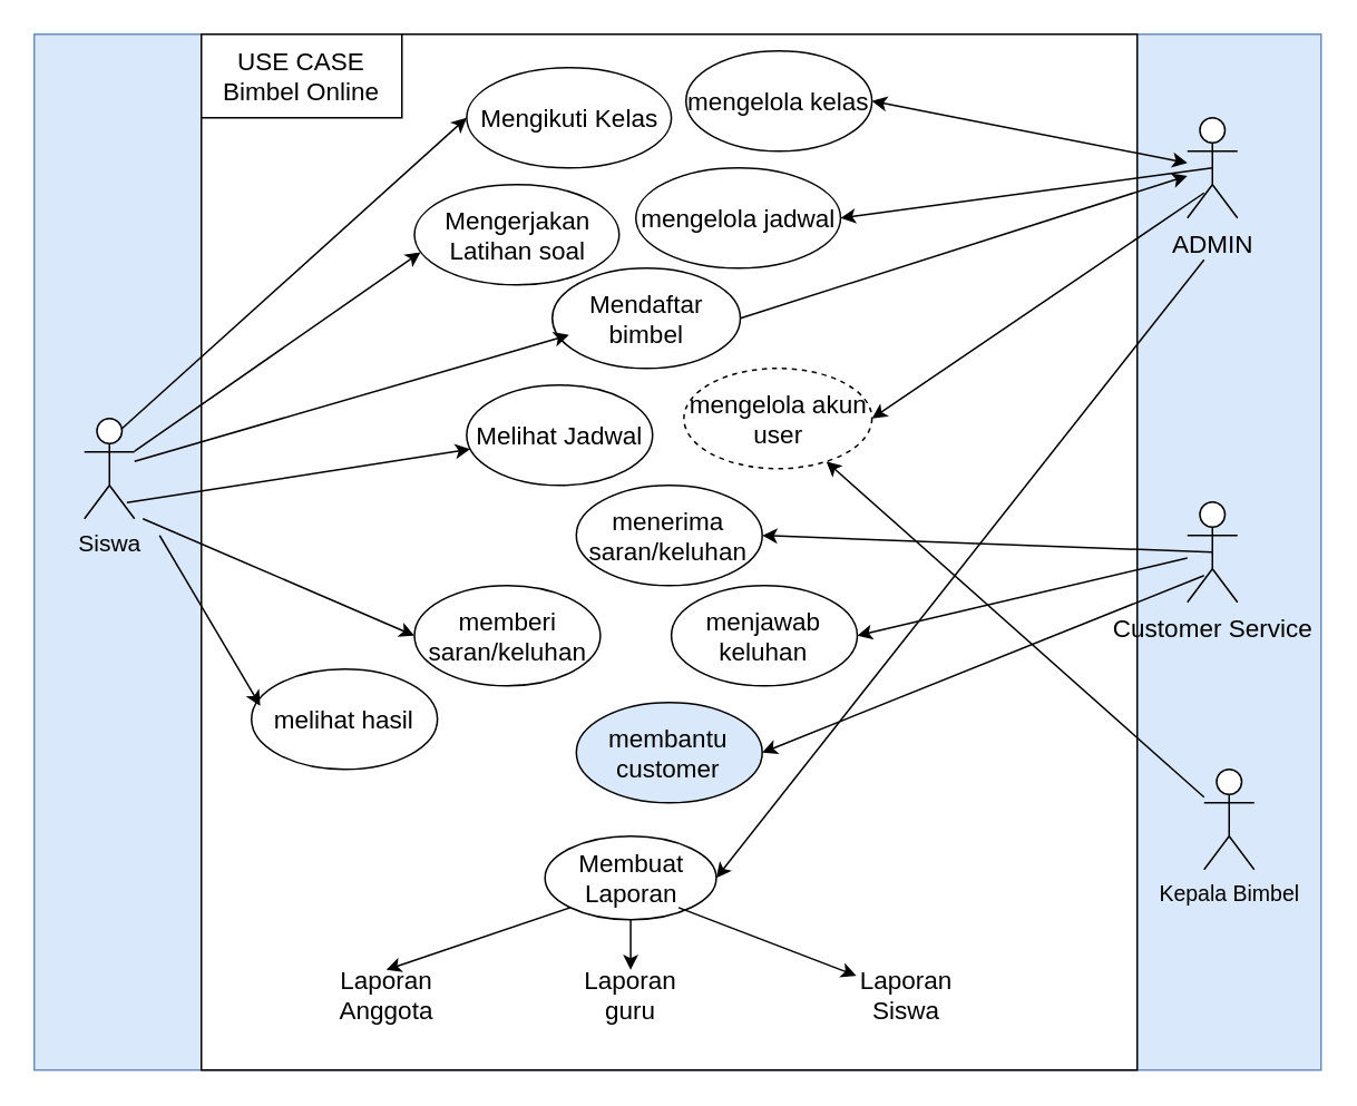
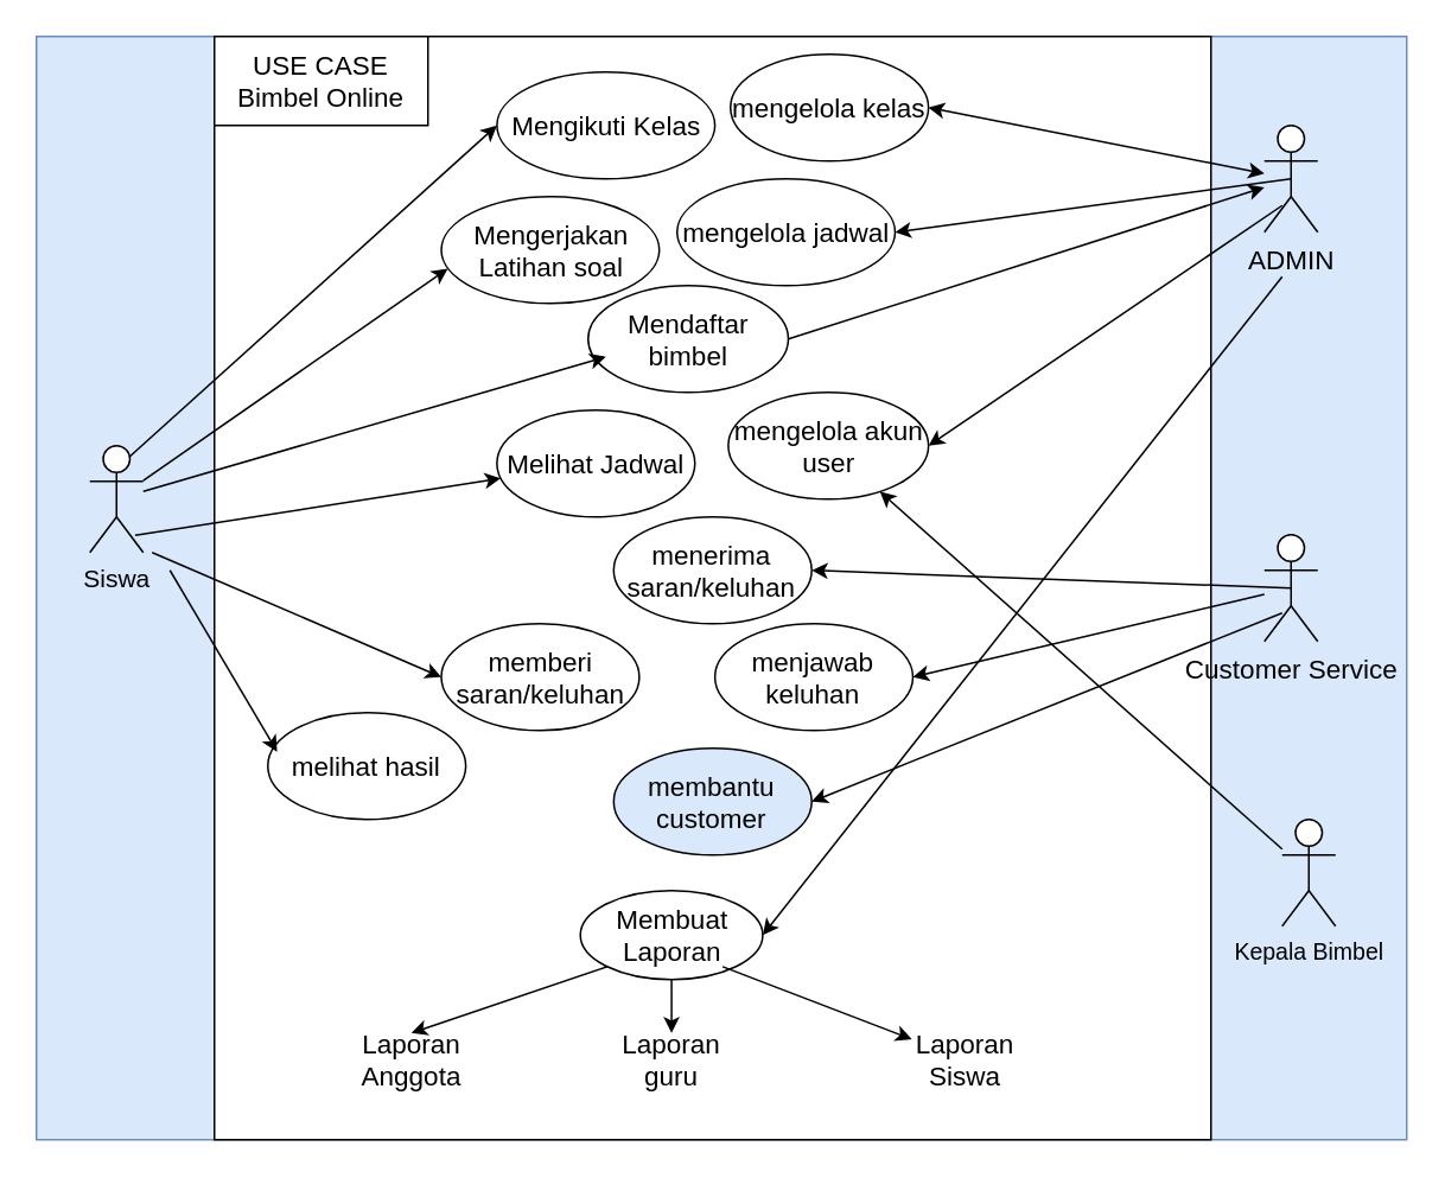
- <mxCell id="31" value="mengelola akun user" style="ellipse;whiteSpace=wrap;html=1;fontSize=15;dashed=1;" vertex="1" parent="1"><mxGeometry x="408.75" y="220" width="112.5" height="60" as="geometry" /></mxCell>
+ <mxCell id="31" value="mengelola akun user" style="ellipse;whiteSpace=wrap;html=1;fontSize=15;" vertex="1" parent="1"><mxGeometry x="408.75" y="220" width="112.5" height="60" as="geometry" /></mxCell>
